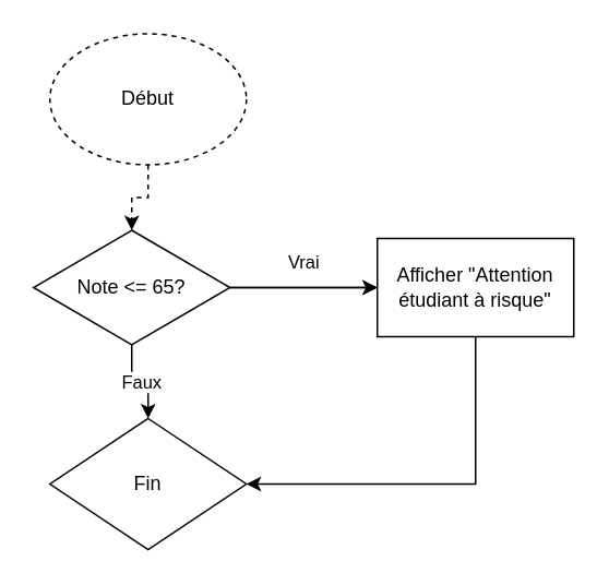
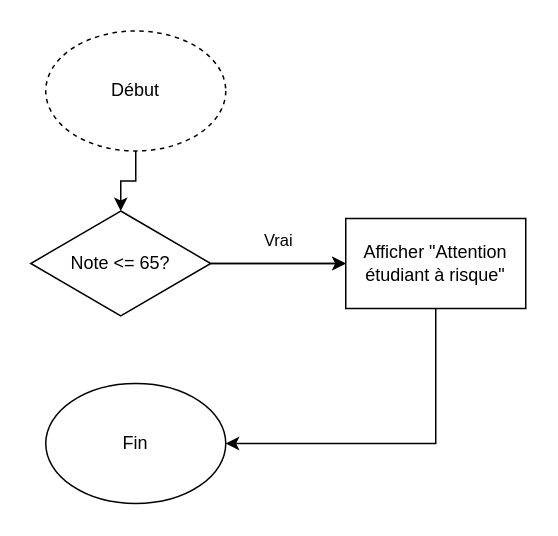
- <mxCell id="2" value="" style="edgeStyle=orthogonalEdgeStyle;rounded=0;orthogonalLoop=1;jettySize=auto;html=1;dashed=1;" edge="1" parent="1" source="3" target="8"><mxGeometry relative="1" as="geometry" /></mxCell>
+ <mxCell id="2" value="" style="edgeStyle=orthogonalEdgeStyle;rounded=0;orthogonalLoop=1;jettySize=auto;html=1;" edge="1" parent="1" source="3" target="8"><mxGeometry relative="1" as="geometry" /></mxCell>
- <mxCell id="6" value="Faux" style="edgeStyle=orthogonalEdgeStyle;rounded=0;orthogonalLoop=1;jettySize=auto;html=1;" edge="1" parent="1" source="8" target="4"><mxGeometry relative="1" as="geometry" /></mxCell>
- <mxCell id="4" value="Fin" style="rhombus;whiteSpace=wrap;html=1;" vertex="1" parent="1"><mxGeometry x="30" y="255" width="120" height="80" as="geometry" /></mxCell>
+ <mxCell id="4" value="Fin" style="ellipse;whiteSpace=wrap;html=1;" vertex="1" parent="1"><mxGeometry x="30" y="255" width="120" height="80" as="geometry" /></mxCell>
